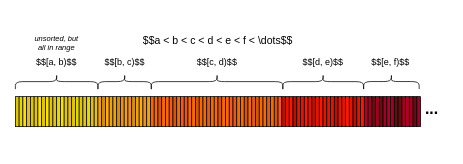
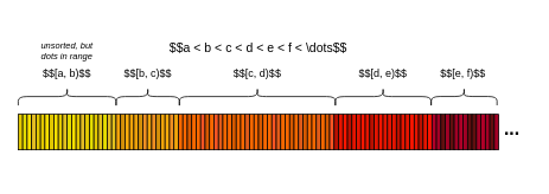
- <mxCell id="122" value="unsorted, but all in range" style="text;html=1;strokeColor=none;fillColor=none;align=center;verticalAlign=middle;whiteSpace=wrap;rounded=0;fontSize=10;fontStyle=2" vertex="1" parent="1"><mxGeometry x="41.25" y="42.38" width="67.5" height="30" as="geometry" /></mxCell>
+ <mxCell id="122" value="unsorted, but dots in range" style="text;html=1;strokeColor=none;fillColor=none;align=center;verticalAlign=middle;whiteSpace=wrap;rounded=0;fontSize=10;fontStyle=2" vertex="1" parent="1"><mxGeometry x="41.25" y="42.38" width="67.5" height="30" as="geometry" /></mxCell>
